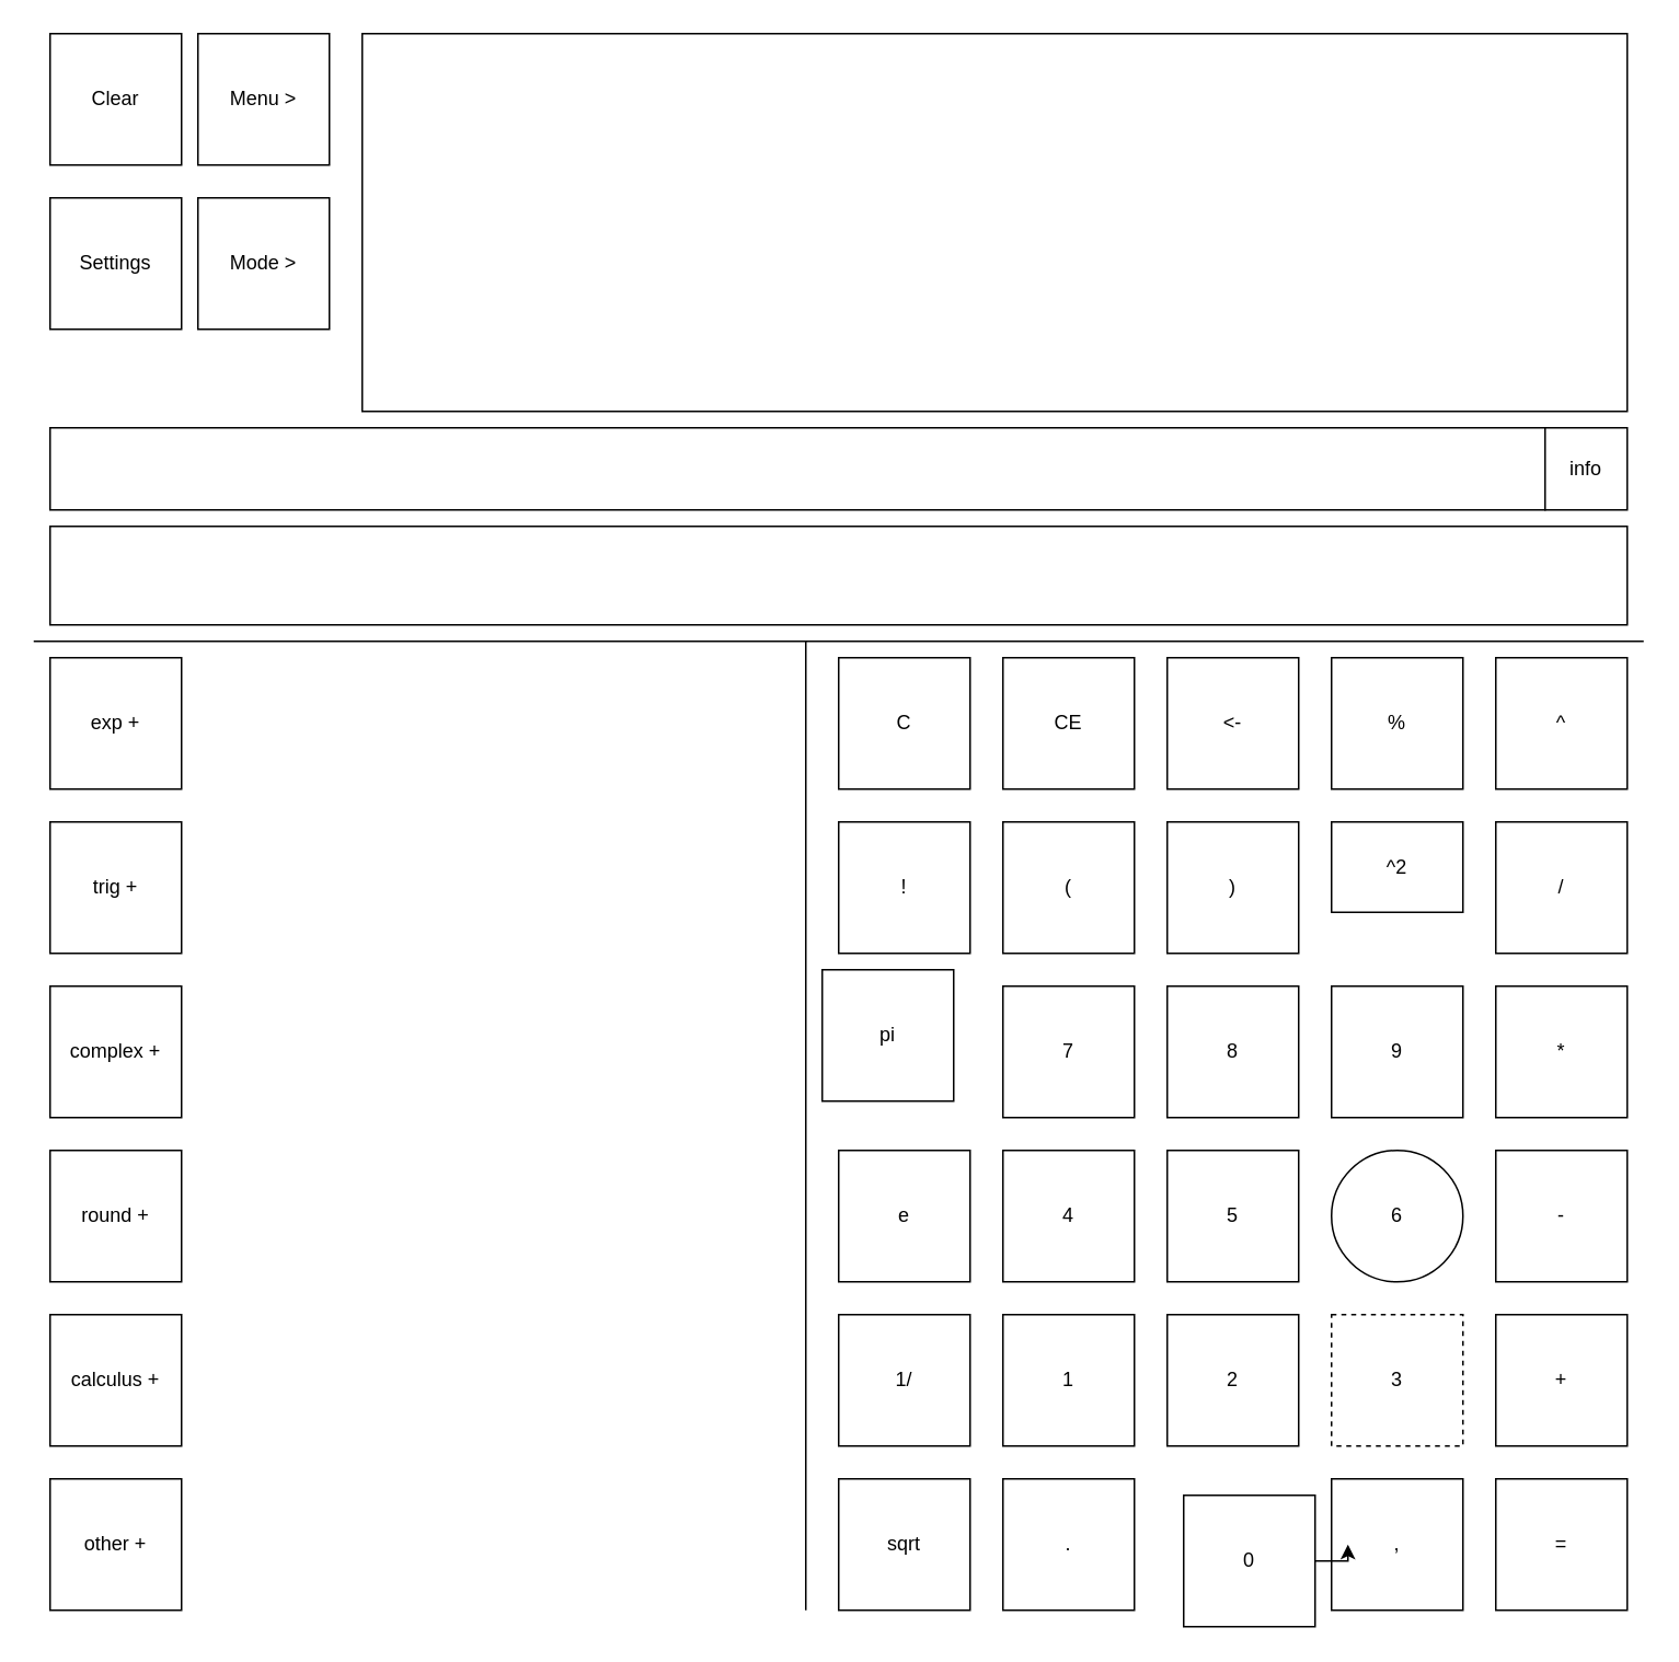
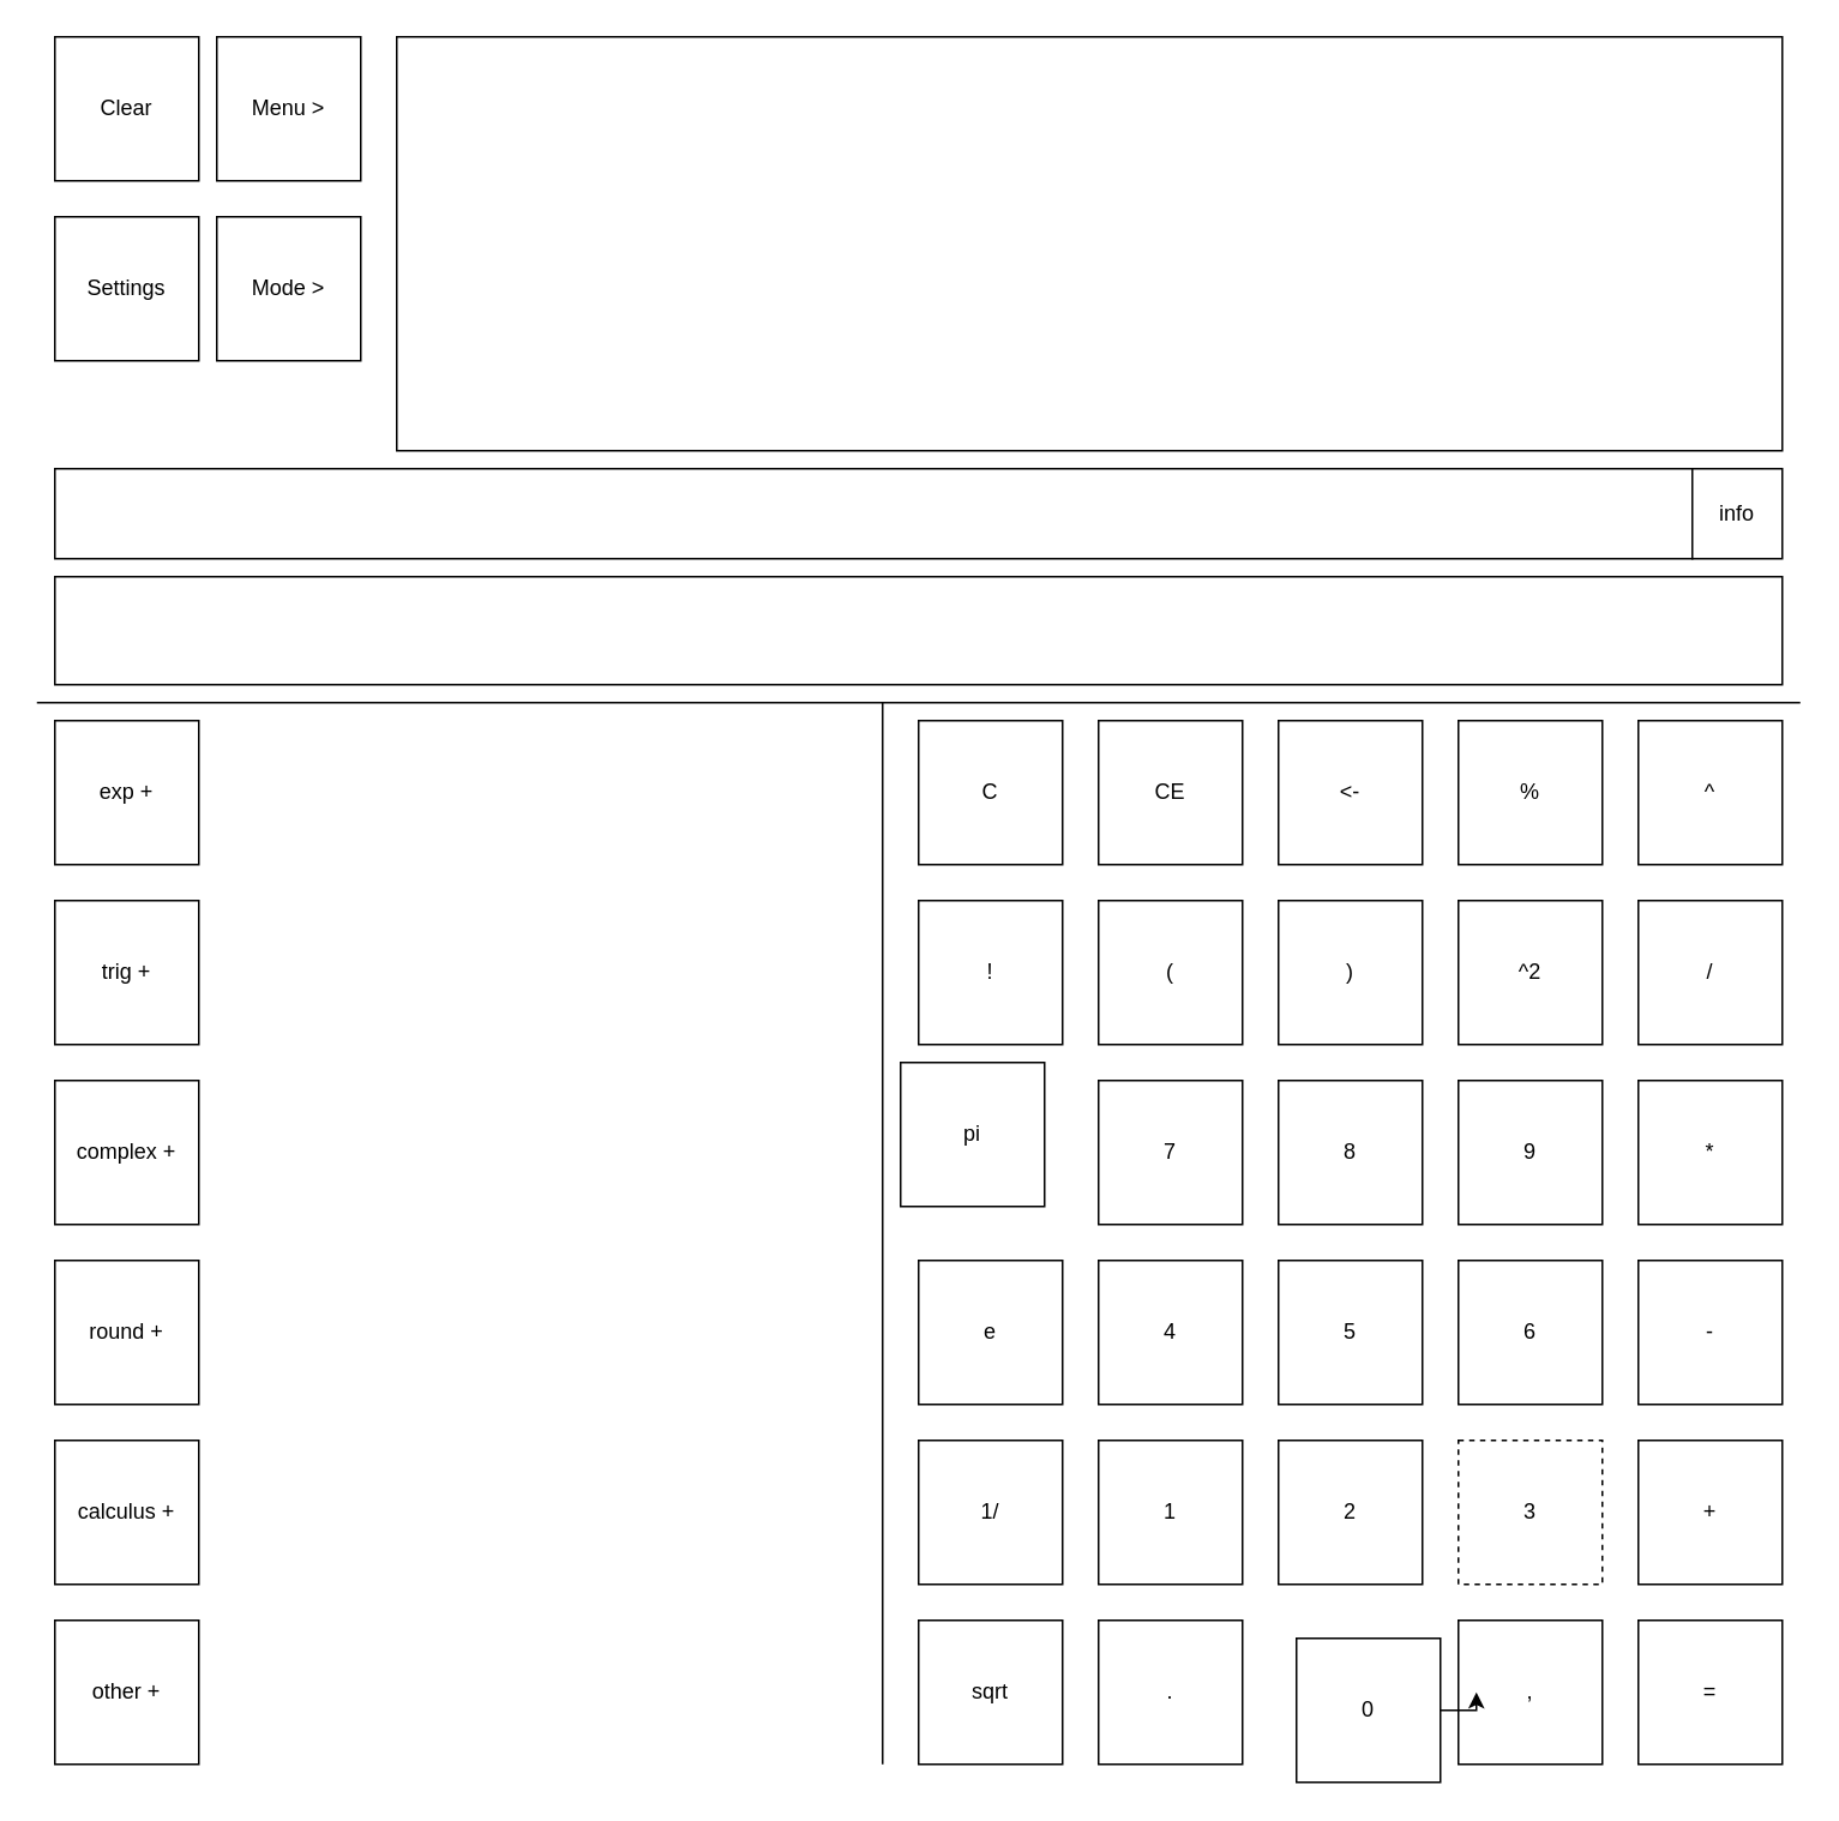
- <mxCell id="24" value="^2" style="whiteSpace=wrap;html=1;aspect=fixed;" parent="1" vertex="1"><mxGeometry x="810" y="500" width="80" height="55" as="geometry" /></mxCell>
+ <mxCell id="24" value="^2" style="whiteSpace=wrap;html=1;aspect=fixed;" parent="1" vertex="1"><mxGeometry x="810" y="500" width="80" height="80" as="geometry" /></mxCell>
- <mxCell id="14" value="6" style="ellipse;whiteSpace=wrap;html=1;aspect=fixed;" parent="1" vertex="1"><mxGeometry x="810" y="700" width="80" height="80" as="geometry" /></mxCell>
+ <mxCell id="14" value="6" style="whiteSpace=wrap;html=1;aspect=fixed;" parent="1" vertex="1"><mxGeometry x="810" y="700" width="80" height="80" as="geometry" /></mxCell>
